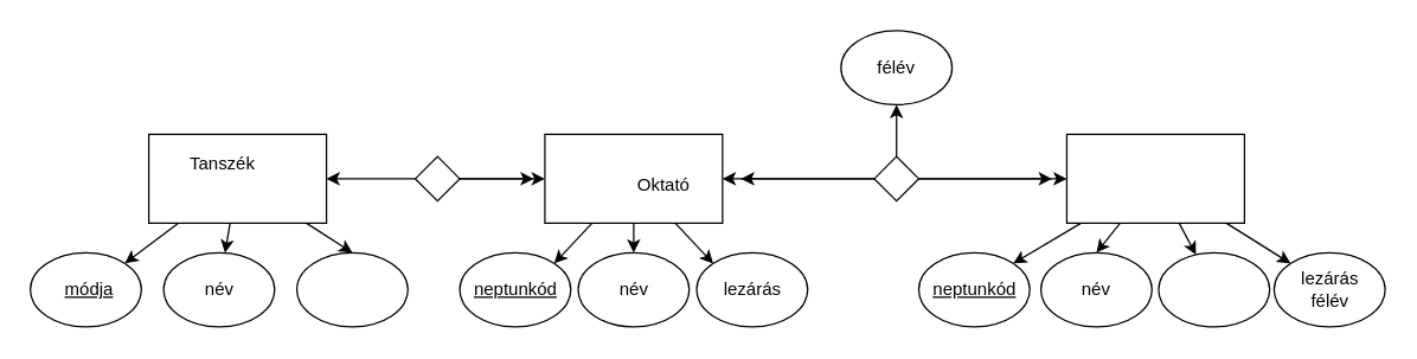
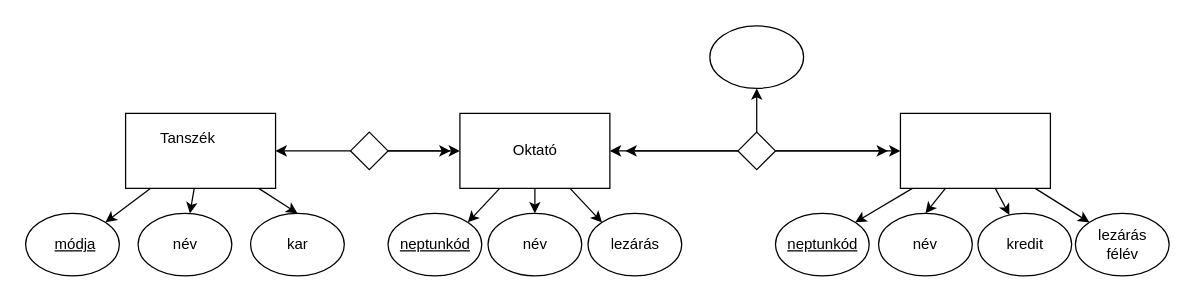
- <mxCell id="44" value="félév" style="text;html=1;strokeColor=none;fillColor=none;align=center;verticalAlign=middle;whiteSpace=wrap;rounded=0;" vertex="1" parent="1"><mxGeometry x="575" y="30" width="60" height="30" as="geometry" /></mxCell>
- <mxCell id="39" value="Oktató" style="text;html=1;strokeColor=none;fillColor=none;align=center;verticalAlign=middle;whiteSpace=wrap;rounded=0;" vertex="1" parent="1"><mxGeometry x="417.5" y="110" width="60" height="30" as="geometry" /></mxCell>
+ <mxCell id="39" value="Oktató" style="text;html=1;strokeColor=none;fillColor=none;align=center;verticalAlign=middle;whiteSpace=wrap;rounded=0;" vertex="1" parent="1"><mxGeometry x="397.5" y="105" width="60" height="30" as="geometry" /></mxCell>
+ <mxCell id="38" value="kar" style="text;html=1;strokeColor=none;fillColor=none;align=center;verticalAlign=middle;whiteSpace=wrap;rounded=0;" vertex="1" parent="1"><mxGeometry x="207.5" y="180" width="60" height="30" as="geometry" /></mxCell>
+ <mxCell id="47" value="kredit" style="text;html=1;strokeColor=none;fillColor=none;align=center;verticalAlign=middle;whiteSpace=wrap;rounded=0;" vertex="1" parent="1"><mxGeometry x="789.5" y="180" width="60" height="30" as="geometry" /></mxCell>
